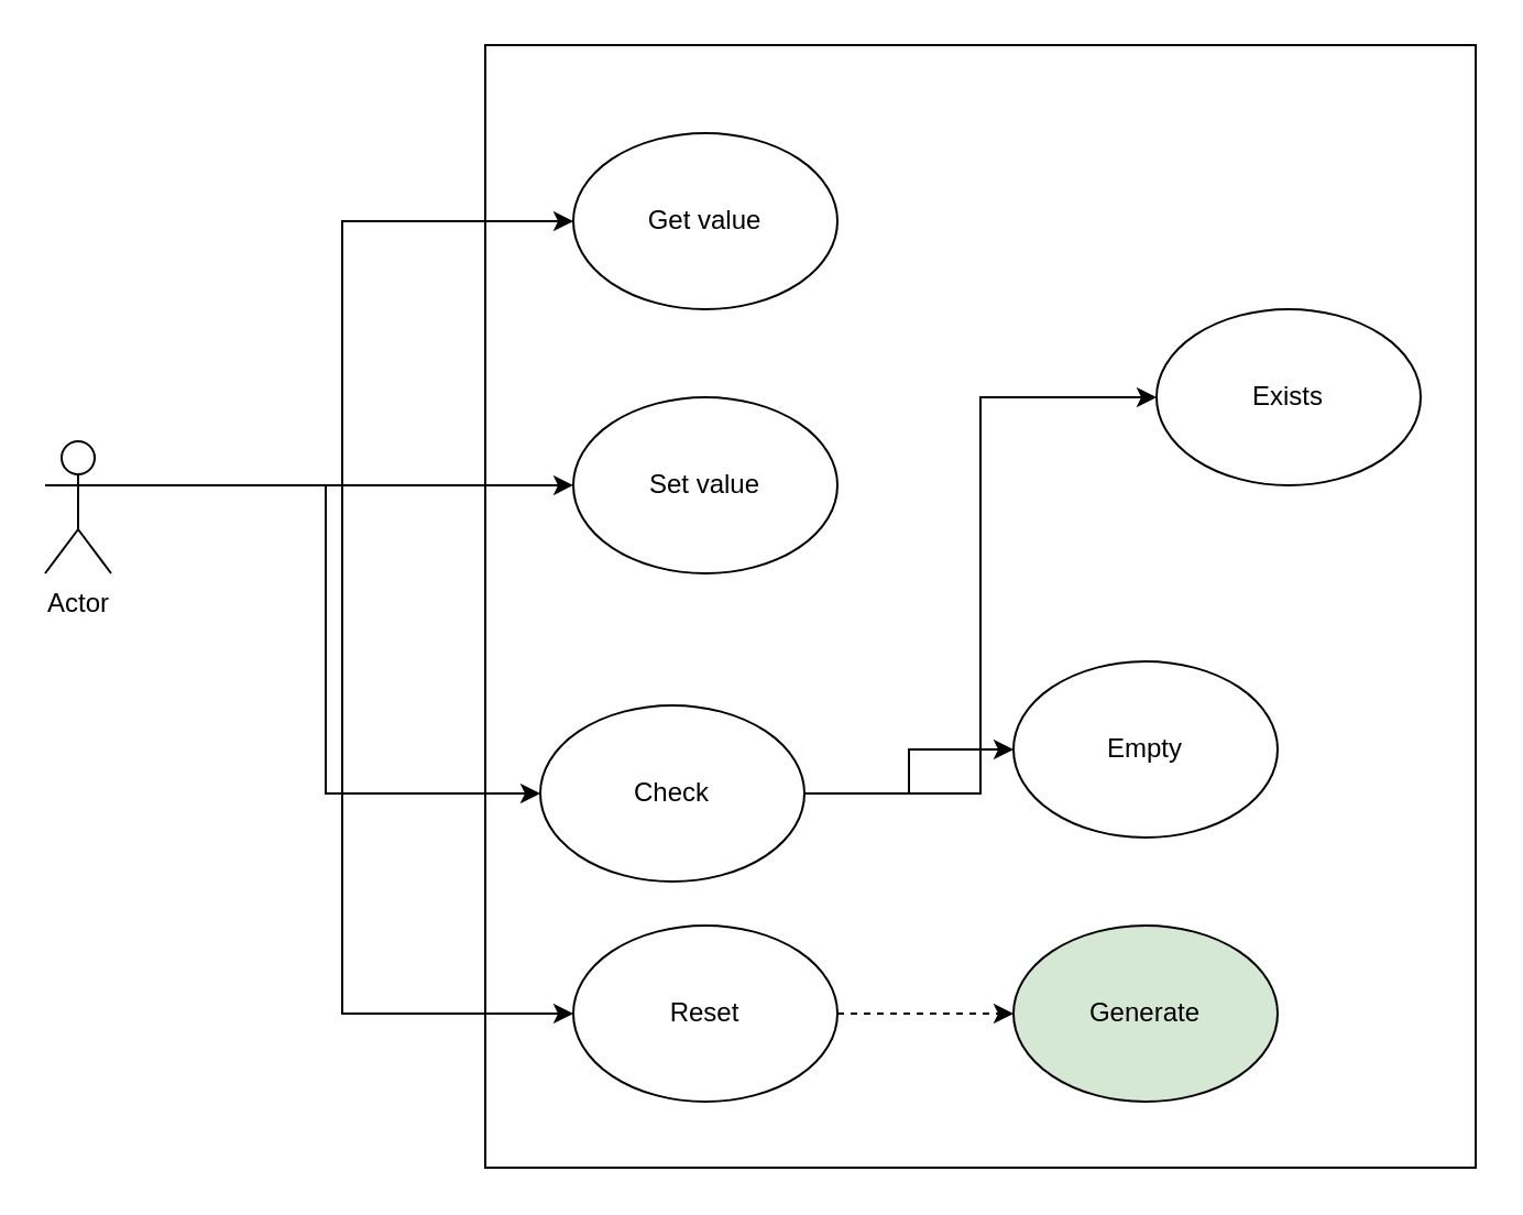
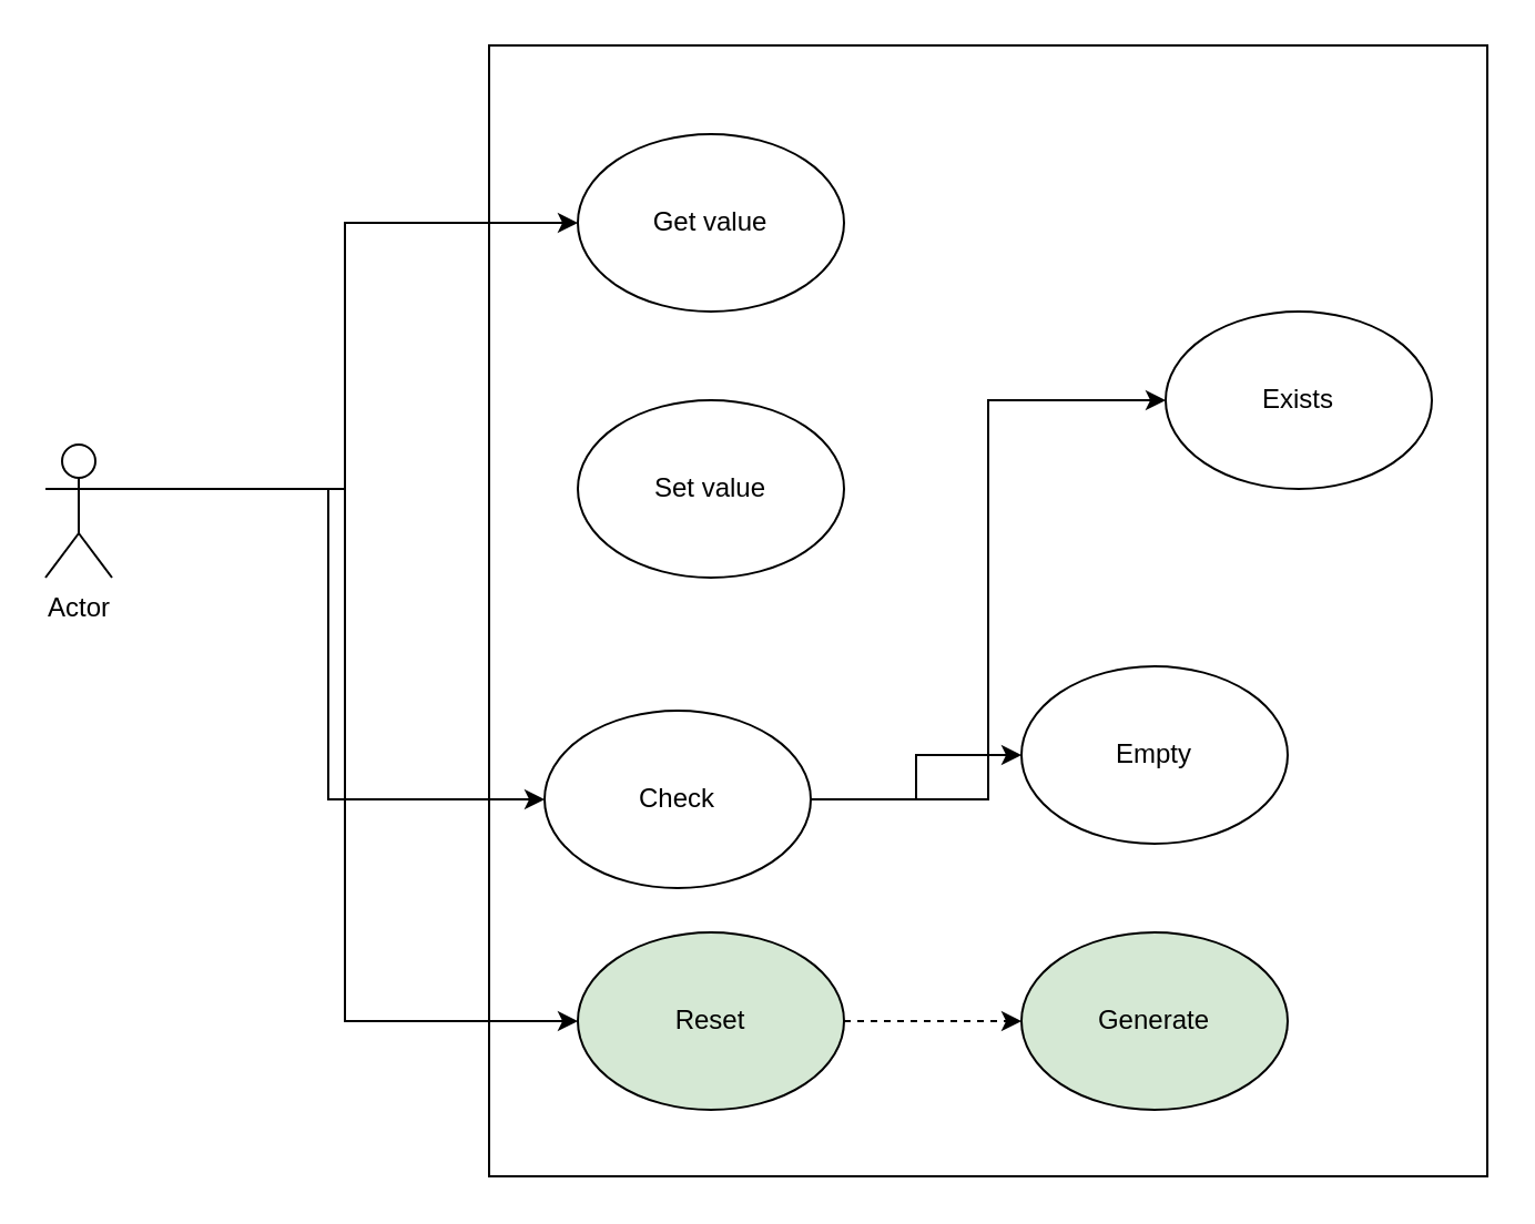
- <mxCell id="4" style="edgeStyle=orthogonalEdgeStyle;rounded=0;orthogonalLoop=1;jettySize=auto;html=1;exitX=1;exitY=0.333;exitDx=0;exitDy=0;exitPerimeter=0;" edge="1" parent="1" source="7" target="9"><mxGeometry relative="1" as="geometry" /></mxCell>
- <mxCell id="11" value="Reset" style="ellipse;whiteSpace=wrap;html=1;" vertex="1" parent="1"><mxGeometry x="260" y="420" width="120" height="80" as="geometry" /></mxCell>
+ <mxCell id="11" value="Reset" style="ellipse;whiteSpace=wrap;html=1;fillColor=#d5e8d4;" vertex="1" parent="1"><mxGeometry x="260" y="420" width="120" height="80" as="geometry" /></mxCell>
